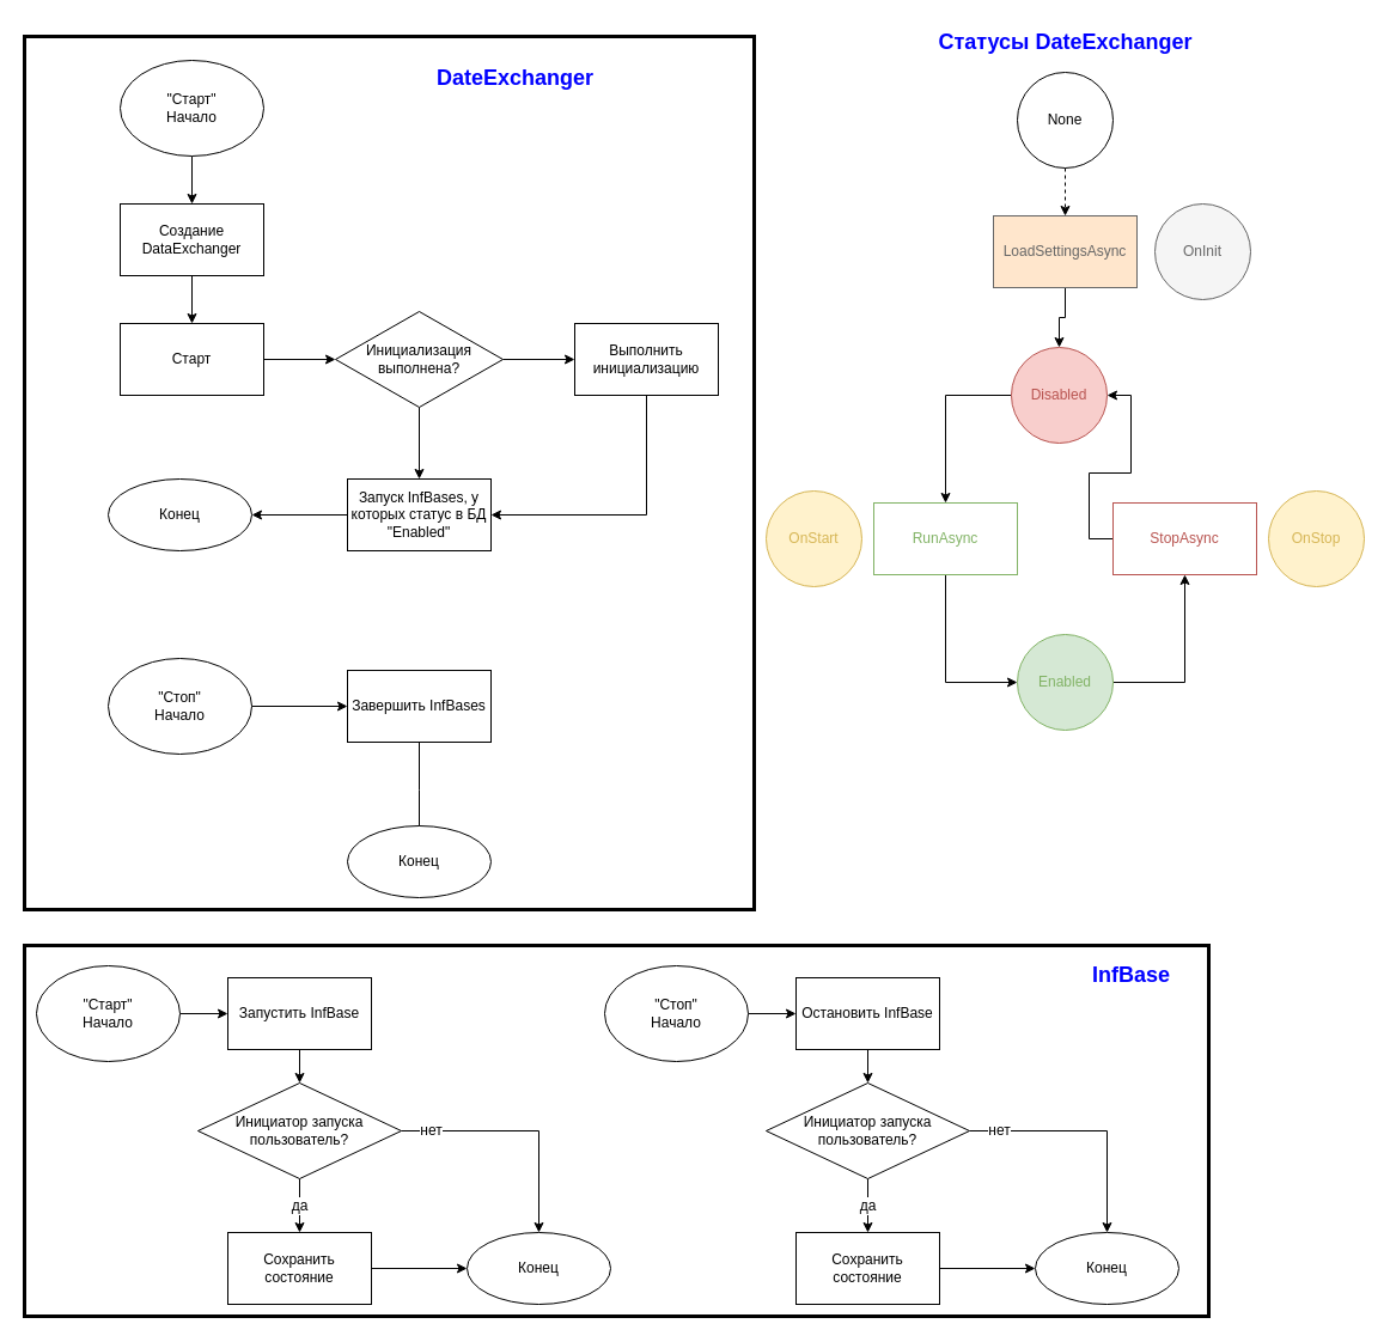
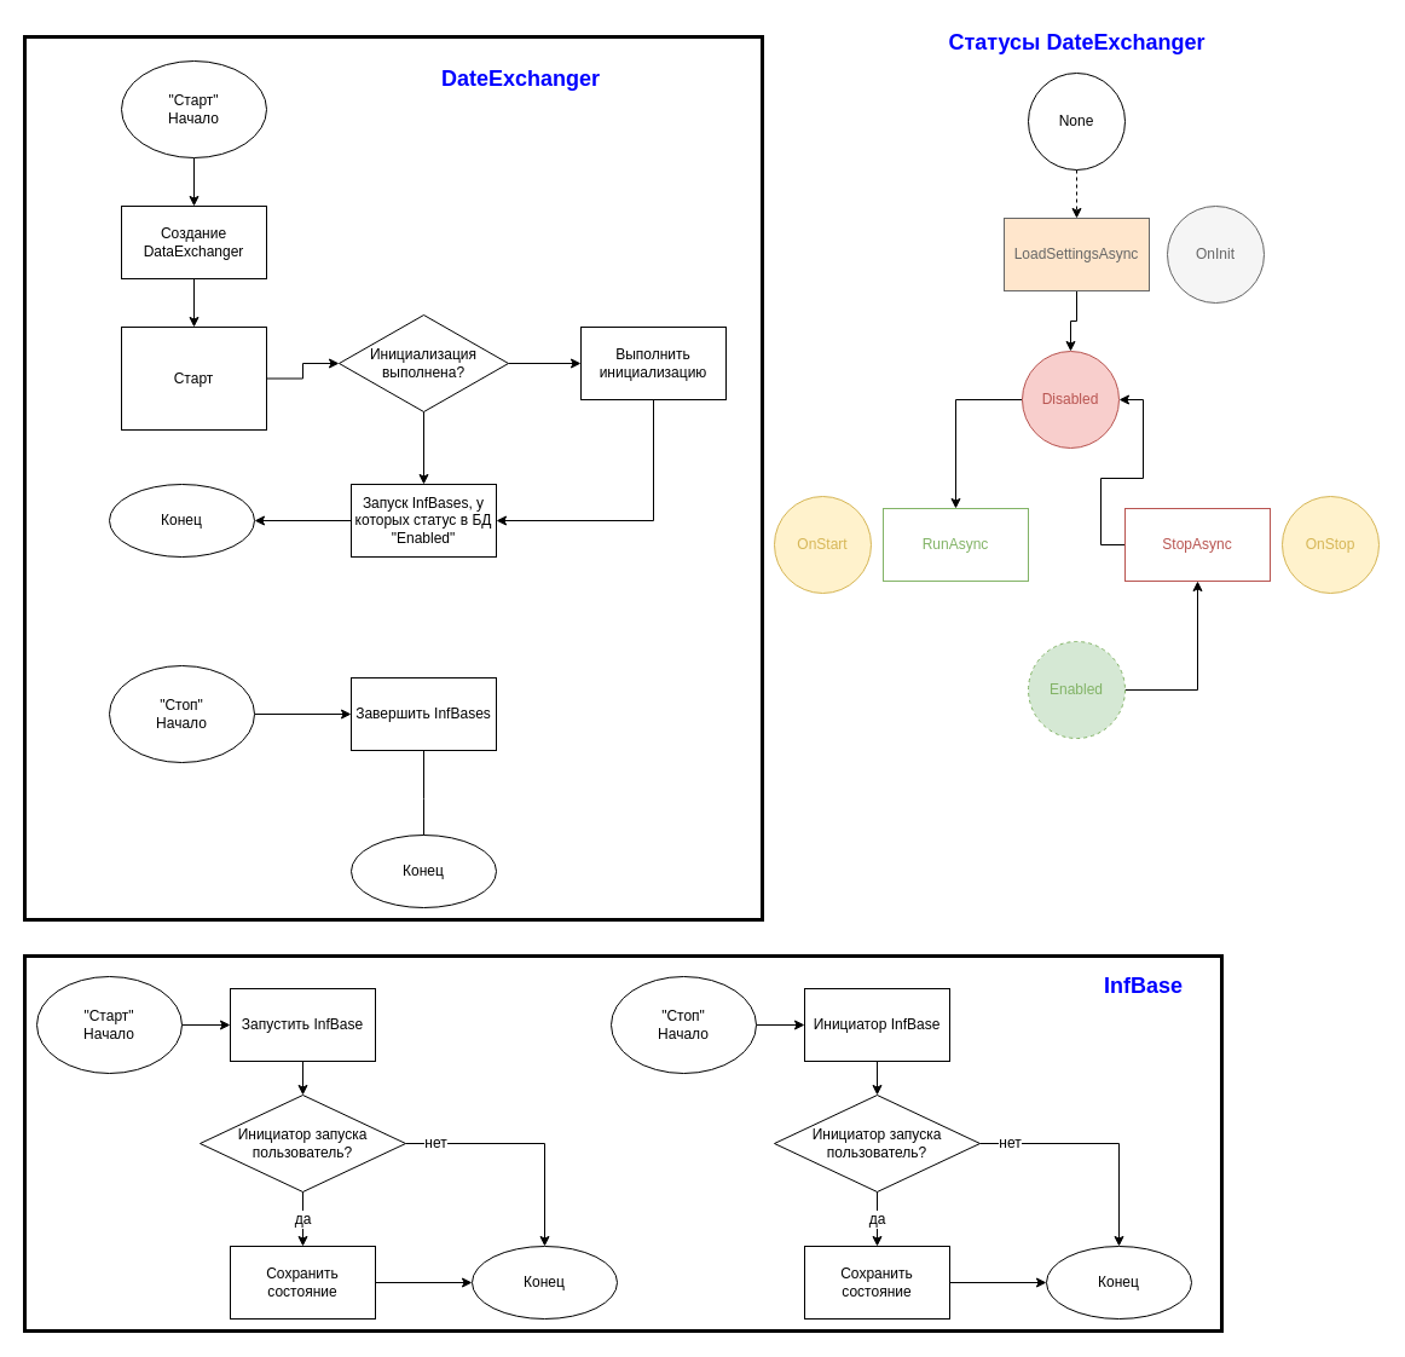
- <mxCell id="8" value="Старт" style="whiteSpace=wrap;html=1;" vertex="1" parent="1"><mxGeometry x="100" y="270" width="120" height="60" as="geometry" /></mxCell>
+ <mxCell id="8" value="Старт" style="whiteSpace=wrap;html=1;" vertex="1" parent="1"><mxGeometry x="100" y="270" width="120" height="85" as="geometry" /></mxCell>
- <mxCell id="20" value="" style="edgeStyle=orthogonalEdgeStyle;rounded=0;orthogonalLoop=1;jettySize=auto;html=1;entryX=0;entryY=0.5;entryDx=0;entryDy=0;" edge="1" parent="1" source="21" target="24"><mxGeometry relative="1" as="geometry"><mxPoint x="790" y="560" as="targetPoint" /></mxGeometry></mxCell>
- <mxCell id="24" value="Enabled" style="ellipse;whiteSpace=wrap;html=1;aspect=fixed;fillColor=#d5e8d4;strokeColor=#82b366;fontColor=#82B366;" vertex="1" parent="1"><mxGeometry x="850" y="530" width="80" height="80" as="geometry" /></mxCell>
+ <mxCell id="24" value="Enabled" style="ellipse;whiteSpace=wrap;html=1;aspect=fixed;fillColor=#d5e8d4;strokeColor=#82b366;fontColor=#82B366;dashed=1;" vertex="1" parent="1"><mxGeometry x="850" y="530" width="80" height="80" as="geometry" /></mxCell>
- <mxCell id="54" value="Остановить InfBase" style="whiteSpace=wrap;html=1;" vertex="1" parent="1"><mxGeometry x="665" y="817" width="120" height="60" as="geometry" /></mxCell>
+ <mxCell id="54" value="Инициатор InfBase" style="whiteSpace=wrap;html=1;" vertex="1" parent="1"><mxGeometry x="665" y="817" width="120" height="60" as="geometry" /></mxCell>
